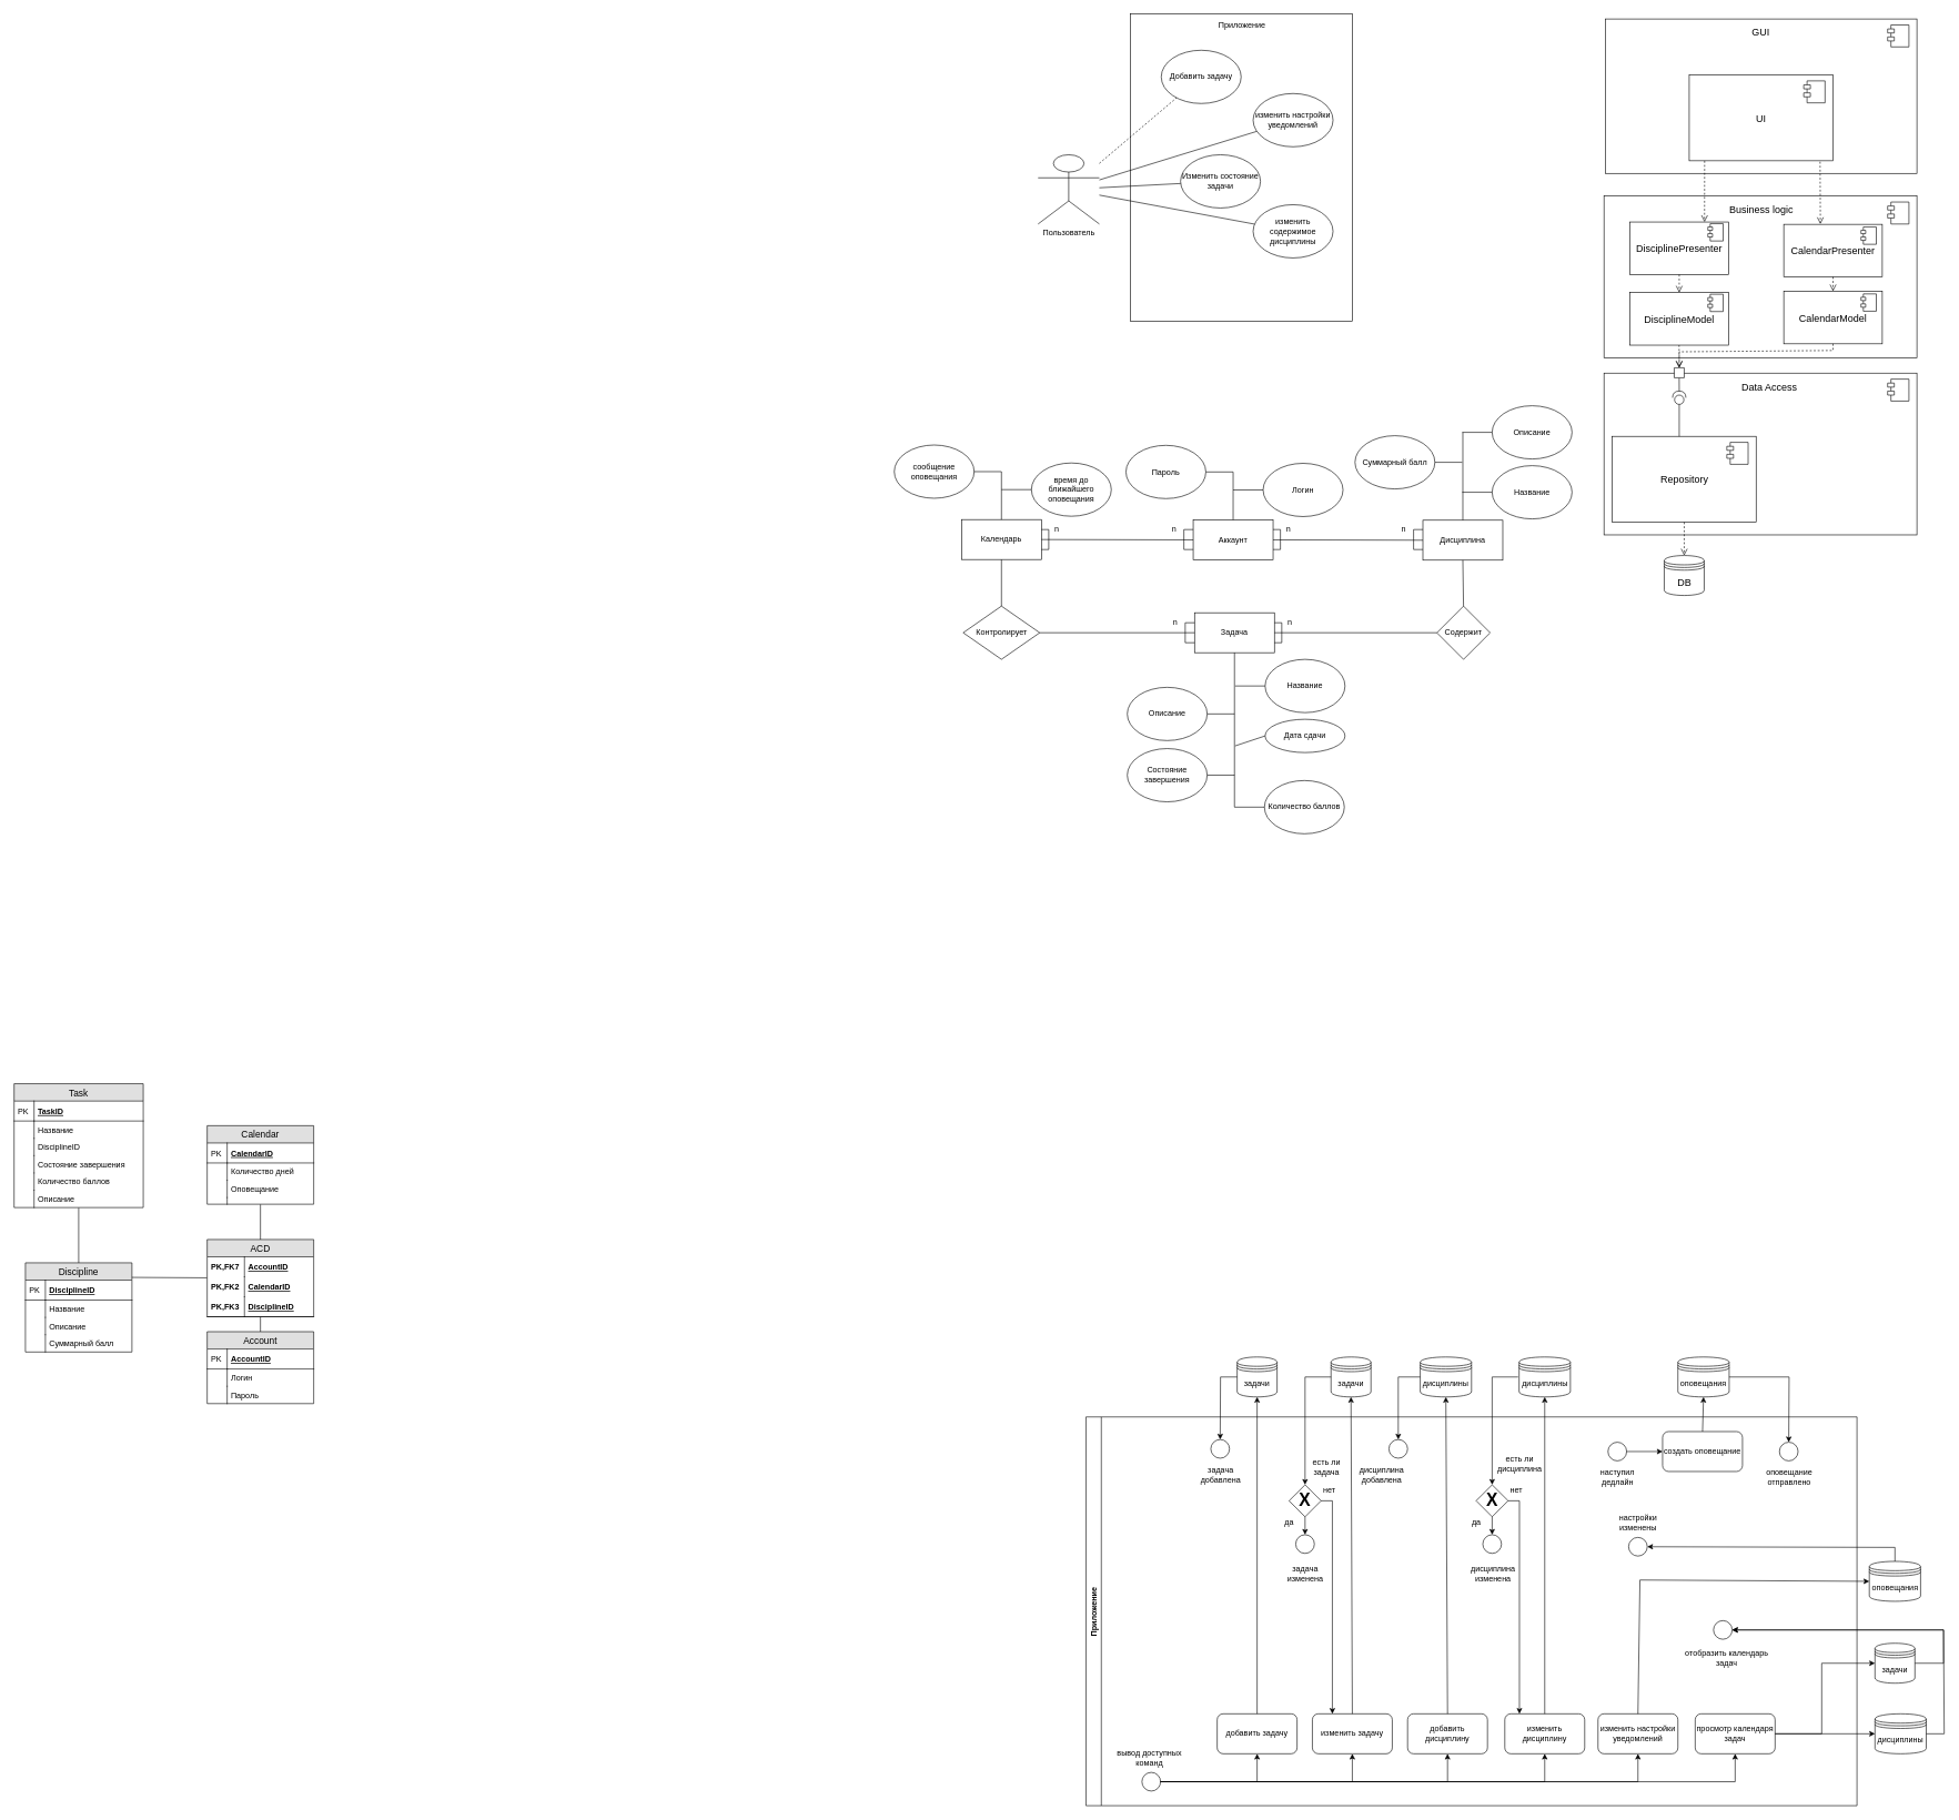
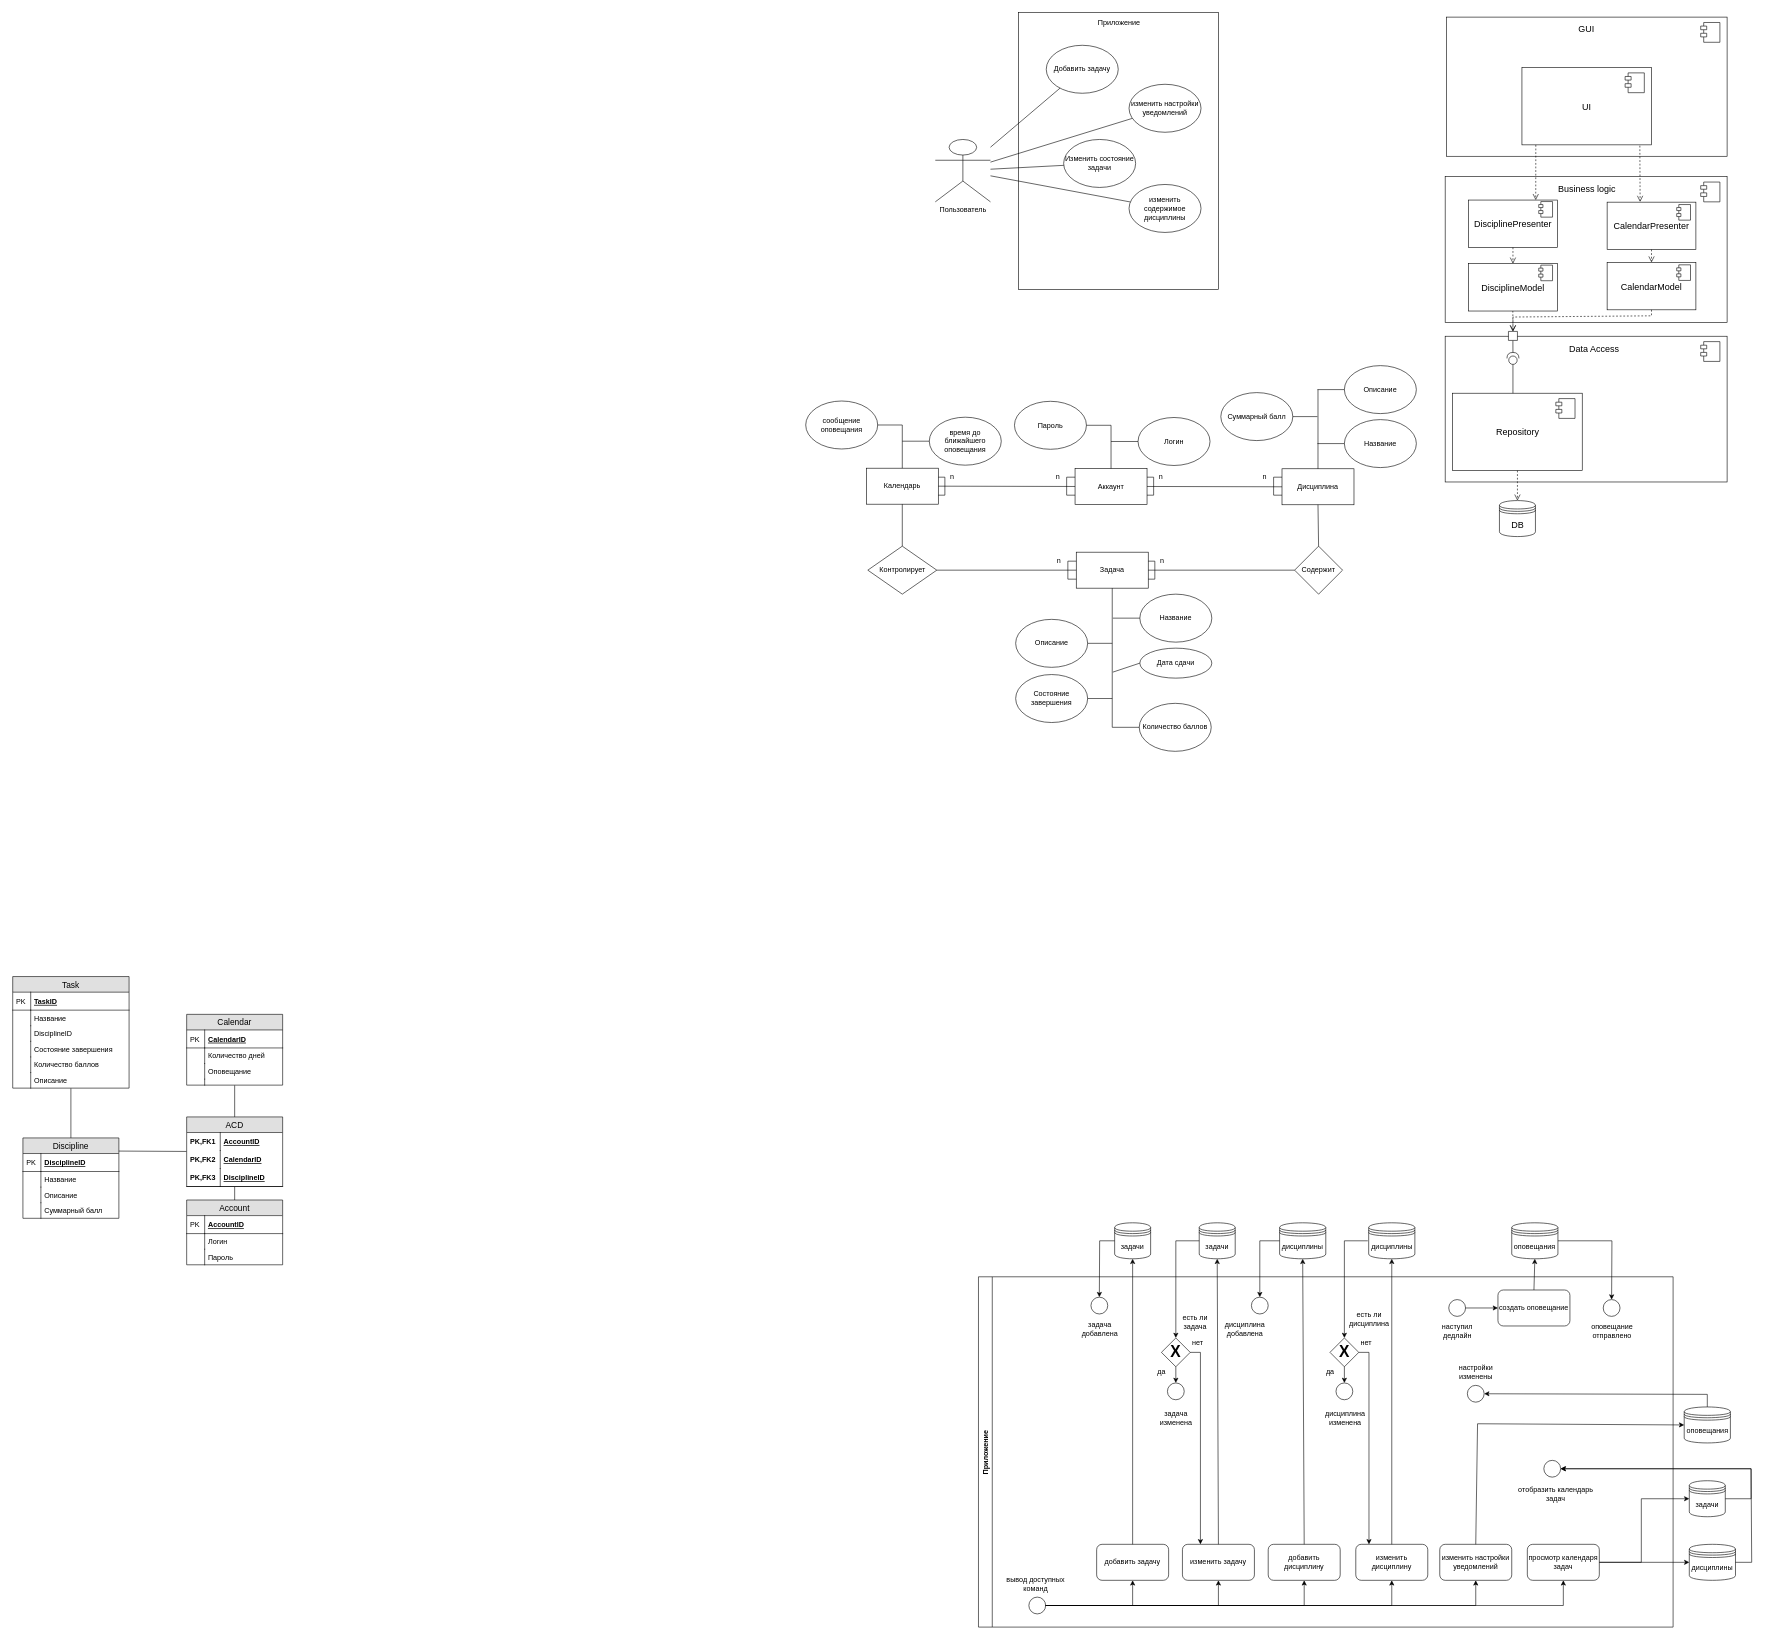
- <mxCell id="108" value="" style="endArrow=none;html=1;rounded=0;dashed=1;" parent="1" source="107" target="4" edge="1"><mxGeometry width="50" height="50" relative="1" as="geometry"><mxPoint x="1717" y="338" as="sourcePoint" /><mxPoint x="1767" y="288" as="targetPoint" /></mxGeometry></mxCell>
+ <mxCell id="108" value="" style="endArrow=none;html=1;rounded=0;" parent="1" source="107" target="4" edge="1"><mxGeometry width="50" height="50" relative="1" as="geometry"><mxPoint x="1717" y="338" as="sourcePoint" /><mxPoint x="1767" y="288" as="targetPoint" /></mxGeometry></mxCell>
- <mxCell id="211" value="PK,FK7" style="shape=partialRectangle;fontStyle=1;top=0;left=0;bottom=0;fillColor=none;align=left;verticalAlign=middle;spacingLeft=4;spacingRight=4;overflow=hidden;rotatable=0;points=[];portConstraint=eastwest;part=1;fontSize=12;" parent="210" vertex="1" connectable="0"><mxGeometry width="56" height="30" as="geometry" /></mxCell>
+ <mxCell id="211" value="PK,FK1" style="shape=partialRectangle;fontStyle=1;top=0;left=0;bottom=0;fillColor=none;align=left;verticalAlign=middle;spacingLeft=4;spacingRight=4;overflow=hidden;rotatable=0;points=[];portConstraint=eastwest;part=1;fontSize=12;" parent="210" vertex="1" connectable="0"><mxGeometry width="56" height="30" as="geometry" /></mxCell>
